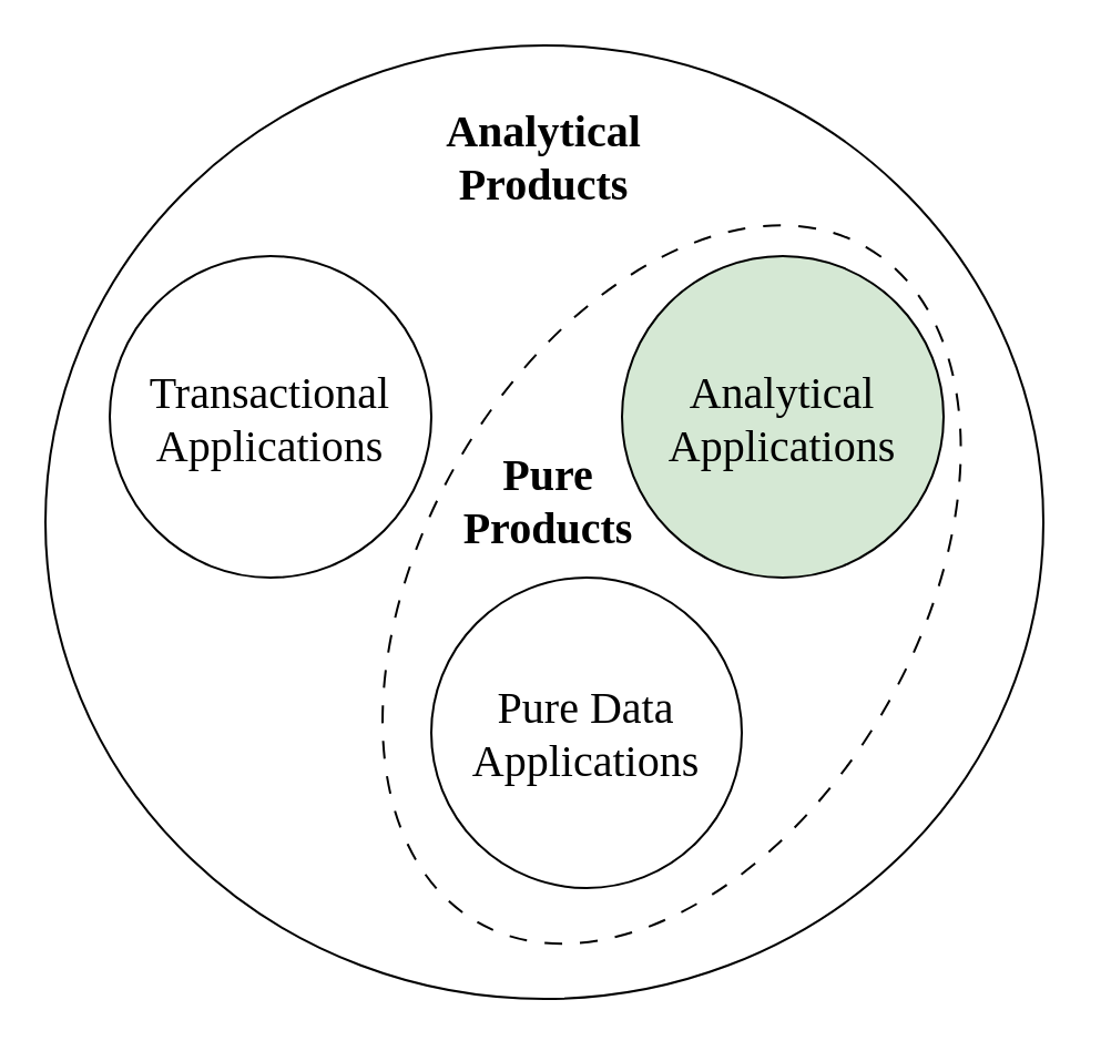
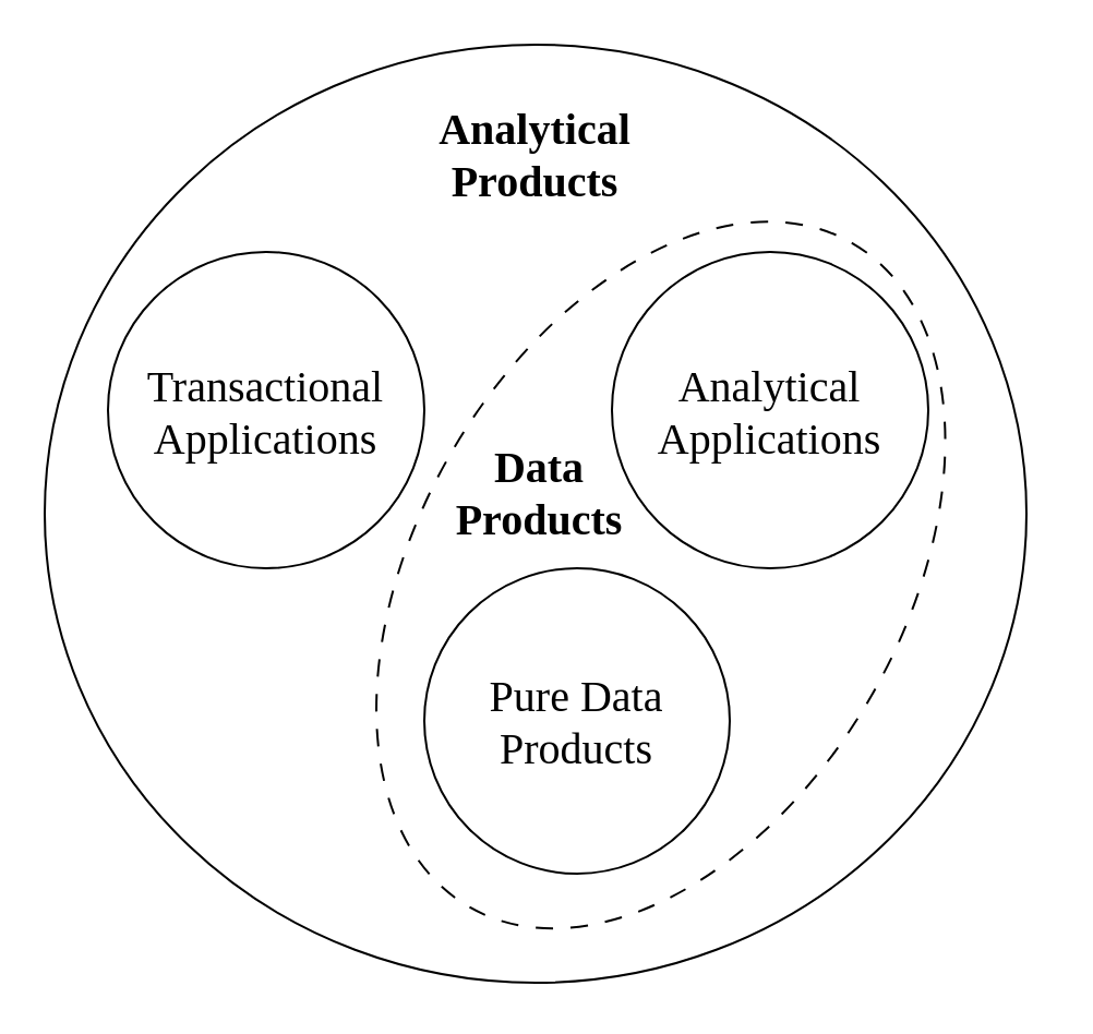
- <mxCell id="5" value="Analytical&lt;br&gt;Applications" style="ellipse;whiteSpace=wrap;html=1;aspect=fixed;hachureGap=4;fontFamily=Architects Daughter;fontSource=https%3A%2F%2Ffonts.googleapis.com%2Fcss%3Ffamily%3DArchitects%2BDaughter;fontSize=20;fillColor=#d5e8d4;" vertex="1" parent="1"><mxGeometry x="280" y="115" width="145" height="145" as="geometry" /></mxCell>
+ <mxCell id="5" value="Analytical&lt;br&gt;Applications" style="ellipse;whiteSpace=wrap;html=1;aspect=fixed;hachureGap=4;fontFamily=Architects Daughter;fontSource=https%3A%2F%2Ffonts.googleapis.com%2Fcss%3Ffamily%3DArchitects%2BDaughter;fontSize=20;" vertex="1" parent="1"><mxGeometry x="280" y="115" width="145" height="145" as="geometry" /></mxCell>
- <mxCell id="8" value="Pure Products" style="text;html=1;strokeColor=none;fillColor=none;align=center;verticalAlign=middle;whiteSpace=wrap;rounded=0;fontSize=20;fontFamily=Architects Daughter;fontStyle=1" vertex="1" parent="1"><mxGeometry x="202" y="200" width="90" height="50" as="geometry" /></mxCell>
+ <mxCell id="8" value="Data Products" style="text;html=1;strokeColor=none;fillColor=none;align=center;verticalAlign=middle;whiteSpace=wrap;rounded=0;fontSize=20;fontFamily=Architects Daughter;fontStyle=1" vertex="1" parent="1"><mxGeometry x="202" y="200" width="90" height="50" as="geometry" /></mxCell>
- <mxCell id="6" value="Pure Data Applications" style="ellipse;whiteSpace=wrap;html=1;aspect=fixed;hachureGap=4;fontFamily=Architects Daughter;fontSource=https%3A%2F%2Ffonts.googleapis.com%2Fcss%3Ffamily%3DArchitects%2BDaughter;fontSize=20;" vertex="1" parent="1"><mxGeometry x="194" y="260" width="140" height="140" as="geometry" /></mxCell>
+ <mxCell id="6" value="Pure Data Products" style="ellipse;whiteSpace=wrap;html=1;aspect=fixed;hachureGap=4;fontFamily=Architects Daughter;fontSource=https%3A%2F%2Ffonts.googleapis.com%2Fcss%3Ffamily%3DArchitects%2BDaughter;fontSize=20;" vertex="1" parent="1"><mxGeometry x="194" y="260" width="140" height="140" as="geometry" /></mxCell>
